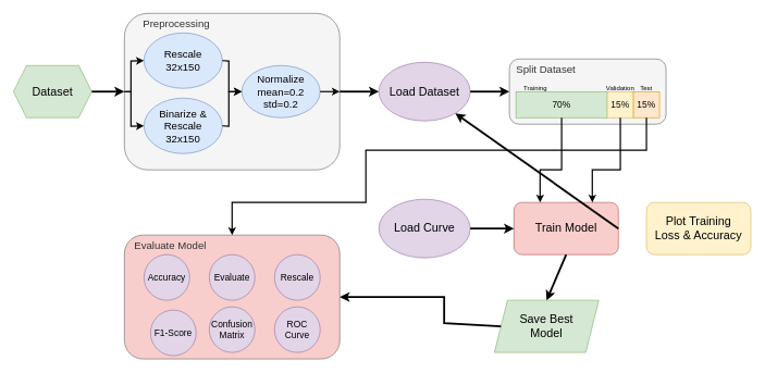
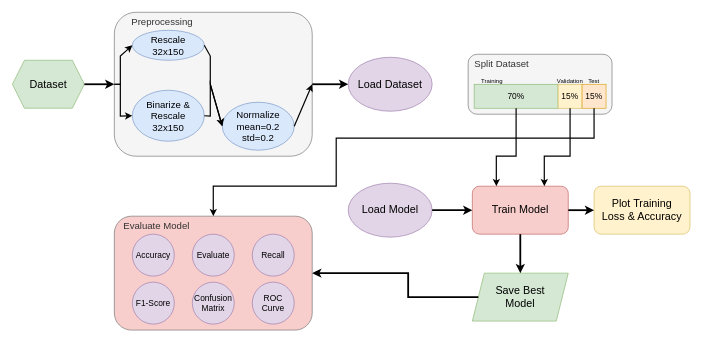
- <mxCell id="39" value="Rescale&lt;div style=&quot;font-size: 16px;&quot;&gt;32x150&lt;/div&gt;" style="ellipse;whiteSpace=wrap;html=1;fontSize=16;fillColor=#dae8fc;strokeColor=#6c8ebf;" vertex="1" parent="1"><mxGeometry x="220" y="50" width="120" height="85" as="geometry" /></mxCell>
+ <mxCell id="39" value="Rescale&lt;div style=&quot;font-size: 16px;&quot;&gt;32x150&lt;/div&gt;" style="ellipse;whiteSpace=wrap;html=1;fontSize=16;fillColor=#dae8fc;strokeColor=#6c8ebf;" vertex="1" parent="1"><mxGeometry x="220" y="50" width="120" height="50" as="geometry" /></mxCell>
- <mxCell id="5" value="Normalize&lt;div style=&quot;font-size: 16px;&quot;&gt;mean=0.2&lt;/div&gt;&lt;div style=&quot;font-size: 16px;&quot;&gt;std=0.2&lt;/div&gt;" style="ellipse;whiteSpace=wrap;html=1;fontSize=16;fillColor=#dae8fc;strokeColor=#6c8ebf;" parent="1" vertex="1"><mxGeometry x="370" y="100" width="120" height="80" as="geometry" /></mxCell>
+ <mxCell id="5" value="Normalize&lt;div style=&quot;font-size: 16px;&quot;&gt;mean=0.2&lt;/div&gt;&lt;div style=&quot;font-size: 16px;&quot;&gt;std=0.2&lt;/div&gt;" style="ellipse;whiteSpace=wrap;html=1;fontSize=16;fillColor=#dae8fc;strokeColor=#6c8ebf;" parent="1" vertex="1"><mxGeometry x="370" y="170" width="120" height="80" as="geometry" /></mxCell>
- <mxCell id="9" value="" style="endArrow=classic;html=1;rounded=0;exitX=1;exitY=0.5;exitDx=0;exitDy=0;entryX=0;entryY=0.5;entryDx=0;entryDy=0;strokeWidth=3;" parent="1" source="6" target="8" edge="1"><mxGeometry width="50" height="50" relative="1" as="geometry"><mxPoint x="530" y="240" as="sourcePoint" /><mxPoint x="610" y="240" as="targetPoint" /></mxGeometry></mxCell>
- <mxCell id="27" value="" style="endArrow=classic;html=1;rounded=0;exitX=1;exitY=0.5;exitDx=0;exitDy=0;strokeWidth=3;" parent="1" source="20" target="6" edge="1"><mxGeometry width="50" height="50" relative="1" as="geometry"><mxPoint x="620" y="550" as="sourcePoint" /><mxPoint x="670" y="500" as="targetPoint" /></mxGeometry></mxCell>
+ <mxCell id="27" value="" style="endArrow=classic;html=1;rounded=0;exitX=1;exitY=0.5;exitDx=0;exitDy=0;entryX=0;entryY=0.5;entryDx=0;entryDy=0;strokeWidth=3;" parent="1" source="20" target="26" edge="1"><mxGeometry width="50" height="50" relative="1" as="geometry"><mxPoint x="620" y="550" as="sourcePoint" /><mxPoint x="670" y="500" as="targetPoint" /></mxGeometry></mxCell>
- <mxCell id="19" value="Load Curve" style="ellipse;whiteSpace=wrap;html=1;fillColor=#e1d5e7;strokeColor=#9673a6;fontSize=18;" parent="1" vertex="1"><mxGeometry x="580" y="305" width="140" height="90" as="geometry" /></mxCell>
+ <mxCell id="19" value="Load Model" style="ellipse;whiteSpace=wrap;html=1;fillColor=#e1d5e7;strokeColor=#9673a6;fontSize=18;" parent="1" vertex="1"><mxGeometry x="580" y="305" width="140" height="90" as="geometry" /></mxCell>
- <mxCell id="31" value="Rescale" style="ellipse;whiteSpace=wrap;html=1;aspect=fixed;fillColor=#e1d5e7;strokeColor=#9673a6;fontSize=14;" parent="1" vertex="1"><mxGeometry x="420" y="390" width="70" height="70" as="geometry" /></mxCell>
+ <mxCell id="31" value="Recall" style="ellipse;whiteSpace=wrap;html=1;aspect=fixed;fillColor=#e1d5e7;strokeColor=#9673a6;fontSize=14;" parent="1" vertex="1"><mxGeometry x="420" y="390" width="70" height="70" as="geometry" /></mxCell>
- <mxCell id="24" value="Save Best&lt;div style=&quot;font-size: 18px;&quot;&gt;Model&lt;/div&gt;" style="shape=parallelogram;perimeter=parallelogramPerimeter;whiteSpace=wrap;html=1;fixedSize=1;fillColor=#d5e8d4;strokeColor=#82b366;fontSize=18;" parent="1" vertex="1"><mxGeometry x="757" y="460" width="160" height="80" as="geometry" /></mxCell>
+ <mxCell id="24" value="Save Best&lt;div style=&quot;font-size: 18px;&quot;&gt;Model&lt;/div&gt;" style="shape=parallelogram;perimeter=parallelogramPerimeter;whiteSpace=wrap;html=1;fixedSize=1;fillColor=#d5e8d4;strokeColor=#82b366;fontSize=18;" parent="1" vertex="1"><mxGeometry x="787" y="455" width="160" height="80" as="geometry" /></mxCell>
- <mxCell id="32" value="F1-Score" style="ellipse;whiteSpace=wrap;html=1;aspect=fixed;fillColor=#e1d5e7;strokeColor=#9673a6;fontSize=14;" parent="1" vertex="1"><mxGeometry x="230" y="475" width="70" height="70" as="geometry" /></mxCell>
+ <mxCell id="32" value="F1-Score" style="ellipse;whiteSpace=wrap;html=1;aspect=fixed;fillColor=#e1d5e7;strokeColor=#9673a6;fontSize=14;" parent="1" vertex="1"><mxGeometry x="220" y="470" width="70" height="70" as="geometry" /></mxCell>
